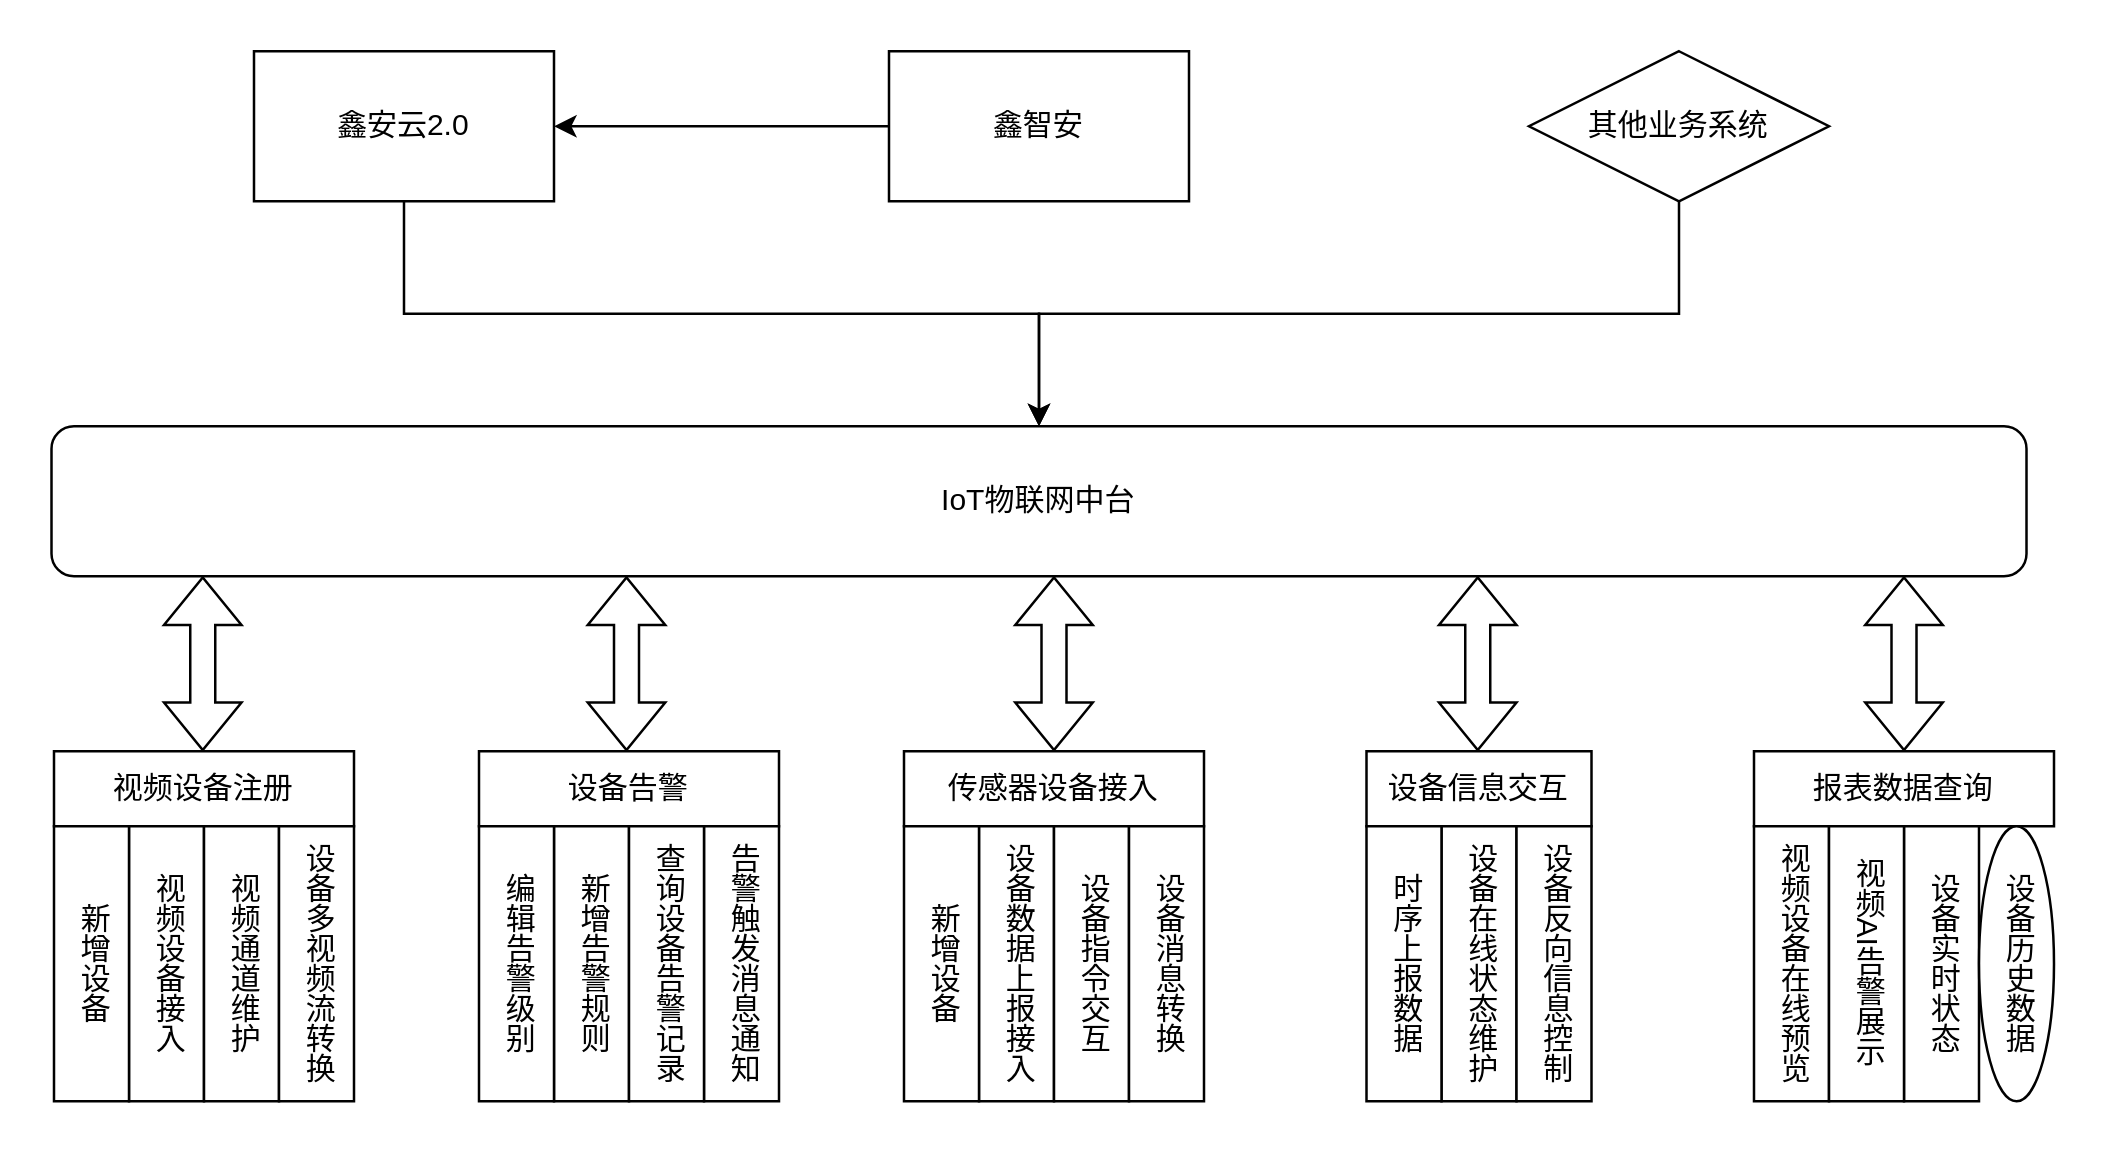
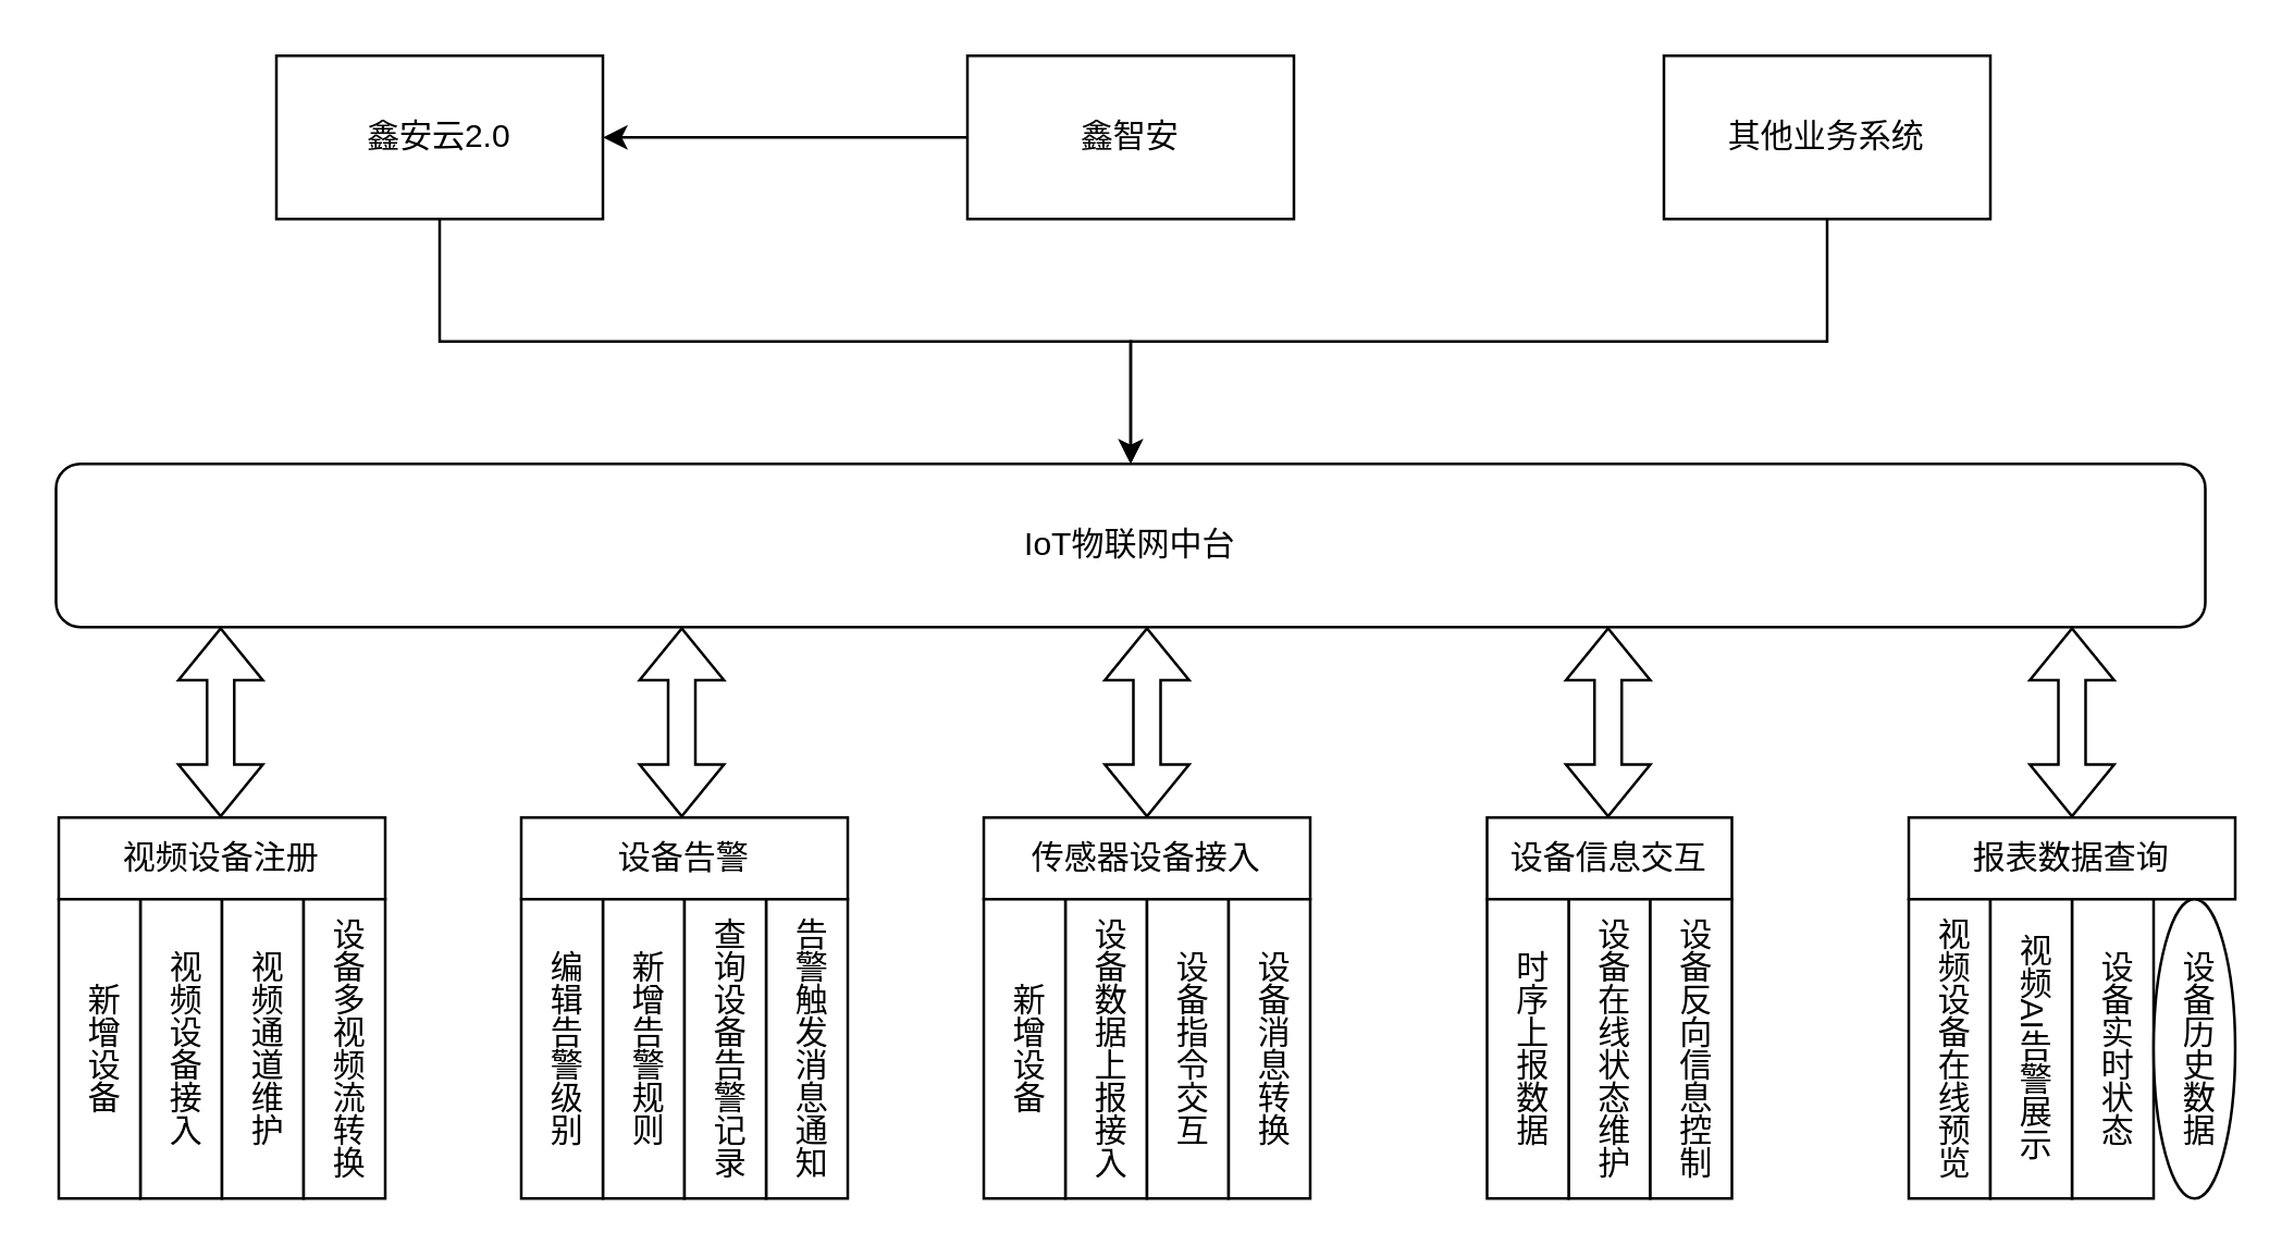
- <mxCell id="8" value="其他业务系统" style="rhombus;whiteSpace=wrap;html=1;" parent="1" vertex="1"><mxGeometry x="611" y="20" width="120" height="60" as="geometry" /></mxCell>
+ <mxCell id="8" value="其他业务系统" style="rounded=0;whiteSpace=wrap;html=1;" parent="1" vertex="1"><mxGeometry x="611" y="20" width="120" height="60" as="geometry" /></mxCell>
